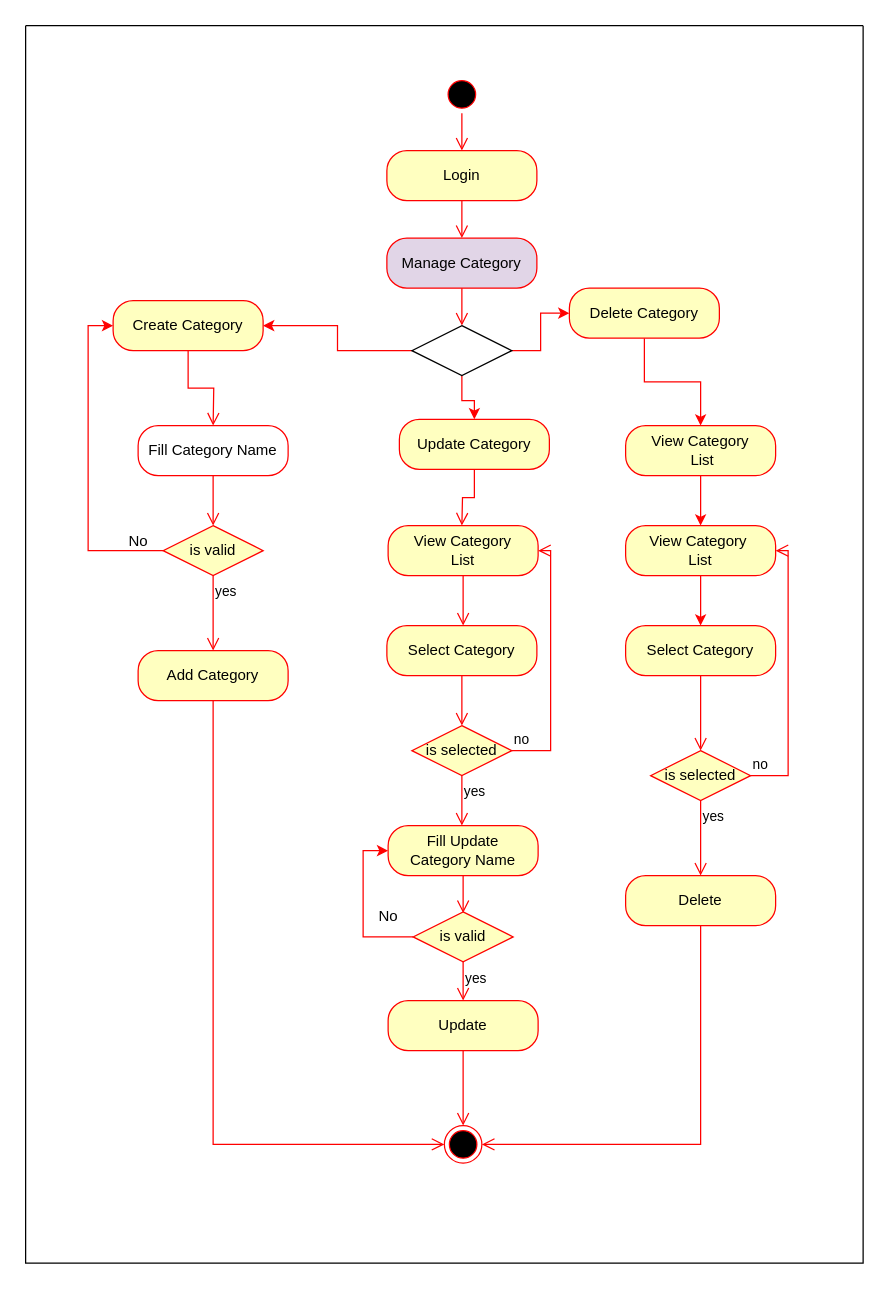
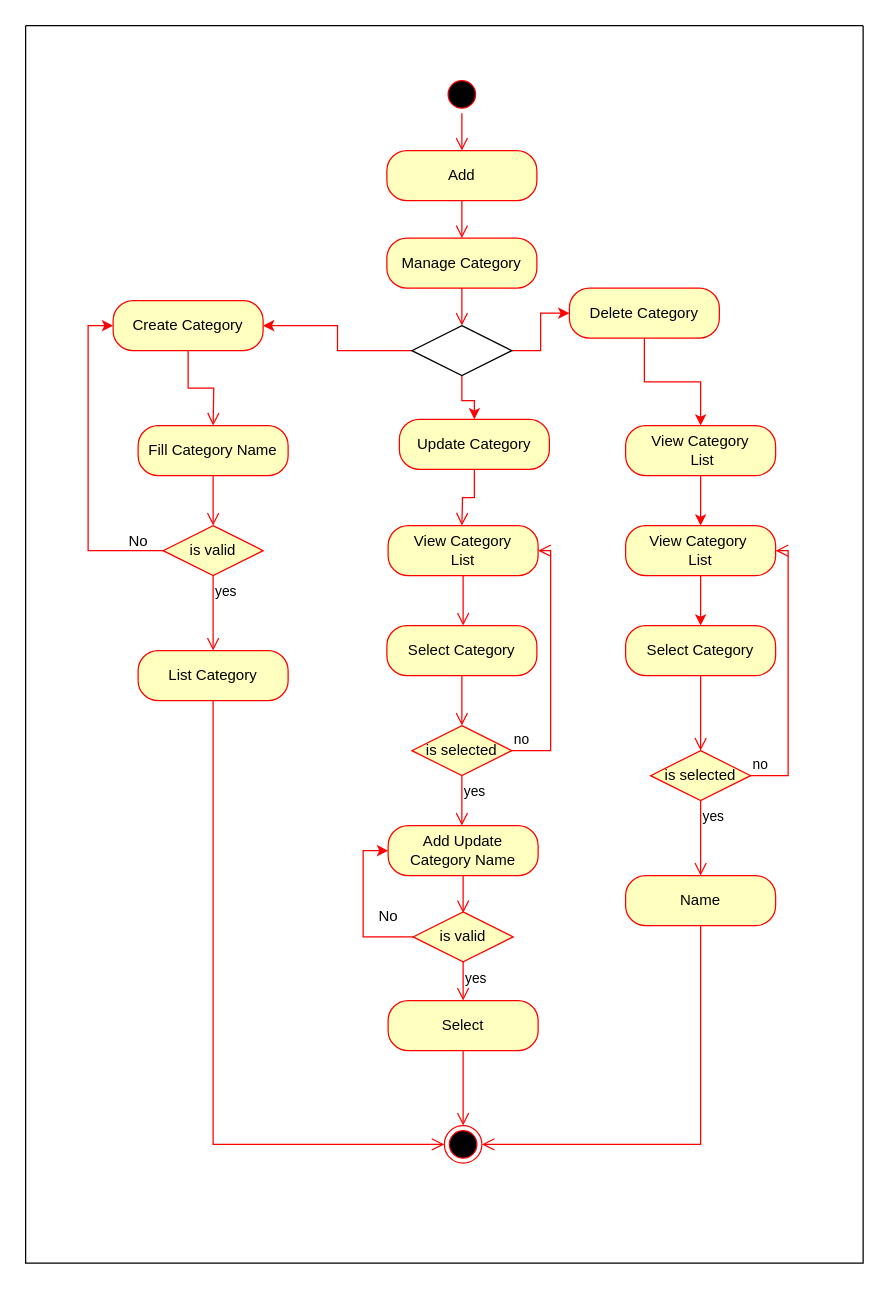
- <mxCell id="4" value="Login" style="rounded=1;whiteSpace=wrap;html=1;arcSize=40;fontColor=#000000;fillColor=#ffffc0;strokeColor=#ff0000;" parent="1" vertex="1"><mxGeometry x="309" y="120" width="120" height="40" as="geometry" /></mxCell>
+ <mxCell id="4" value="Add" style="rounded=1;whiteSpace=wrap;html=1;arcSize=40;fontColor=#000000;fillColor=#ffffc0;strokeColor=#ff0000;" parent="1" vertex="1"><mxGeometry x="309" y="120" width="120" height="40" as="geometry" /></mxCell>
- <mxCell id="6" value="Manage Category" style="rounded=1;whiteSpace=wrap;html=1;arcSize=40;fontColor=#000000;fillColor=#e1d5e7;strokeColor=#ff0000;" parent="1" vertex="1"><mxGeometry x="309" y="190" width="120" height="40" as="geometry" /></mxCell>
+ <mxCell id="6" value="Manage Category" style="rounded=1;whiteSpace=wrap;html=1;arcSize=40;fontColor=#000000;fillColor=#ffffc0;strokeColor=#ff0000;" parent="1" vertex="1"><mxGeometry x="309" y="190" width="120" height="40" as="geometry" /></mxCell>
- <mxCell id="14" value="Fill Category Name" style="rounded=1;whiteSpace=wrap;html=1;arcSize=40;fontColor=#000000;fillColor=#ffffff;strokeColor=#ff0000;" parent="1" vertex="1"><mxGeometry x="110" y="340" width="120" height="40" as="geometry" /></mxCell>
+ <mxCell id="14" value="Fill Category Name" style="rounded=1;whiteSpace=wrap;html=1;arcSize=40;fontColor=#000000;fillColor=#ffffc0;strokeColor=#ff0000;" parent="1" vertex="1"><mxGeometry x="110" y="340" width="120" height="40" as="geometry" /></mxCell>
- <mxCell id="19" value="Add Category" style="rounded=1;whiteSpace=wrap;html=1;arcSize=40;fontColor=#000000;fillColor=#ffffc0;strokeColor=#ff0000;" parent="1" vertex="1"><mxGeometry x="110" y="520" width="120" height="40" as="geometry" /></mxCell>
+ <mxCell id="19" value="List Category" style="rounded=1;whiteSpace=wrap;html=1;arcSize=40;fontColor=#000000;fillColor=#ffffc0;strokeColor=#ff0000;" parent="1" vertex="1"><mxGeometry x="110" y="520" width="120" height="40" as="geometry" /></mxCell>
- <mxCell id="31" value="Fill Update &lt;br&gt;Category Name" style="rounded=1;whiteSpace=wrap;html=1;arcSize=40;fontColor=#000000;fillColor=#ffffc0;strokeColor=#ff0000;" parent="1" vertex="1"><mxGeometry x="310" y="660" width="120" height="40" as="geometry" /></mxCell>
+ <mxCell id="31" value="Add Update &lt;br&gt;Category Name" style="rounded=1;whiteSpace=wrap;html=1;arcSize=40;fontColor=#000000;fillColor=#ffffc0;strokeColor=#ff0000;" parent="1" vertex="1"><mxGeometry x="310" y="660" width="120" height="40" as="geometry" /></mxCell>
- <mxCell id="50" value="Delete" style="rounded=1;whiteSpace=wrap;html=1;arcSize=40;fontColor=#000000;fillColor=#ffffc0;strokeColor=#ff0000;" parent="1" vertex="1"><mxGeometry x="500" y="700" width="120" height="40" as="geometry" /></mxCell>
+ <mxCell id="50" value="Name" style="rounded=1;whiteSpace=wrap;html=1;arcSize=40;fontColor=#000000;fillColor=#ffffc0;strokeColor=#ff0000;" parent="1" vertex="1"><mxGeometry x="500" y="700" width="120" height="40" as="geometry" /></mxCell>
- <mxCell id="36" value="Update" style="rounded=1;whiteSpace=wrap;html=1;arcSize=40;fontColor=#000000;fillColor=#ffffc0;strokeColor=#ff0000;" parent="1" vertex="1"><mxGeometry x="310" y="800" width="120" height="40" as="geometry" /></mxCell>
+ <mxCell id="36" value="Select" style="rounded=1;whiteSpace=wrap;html=1;arcSize=40;fontColor=#000000;fillColor=#ffffc0;strokeColor=#ff0000;" parent="1" vertex="1"><mxGeometry x="310" y="800" width="120" height="40" as="geometry" /></mxCell>
